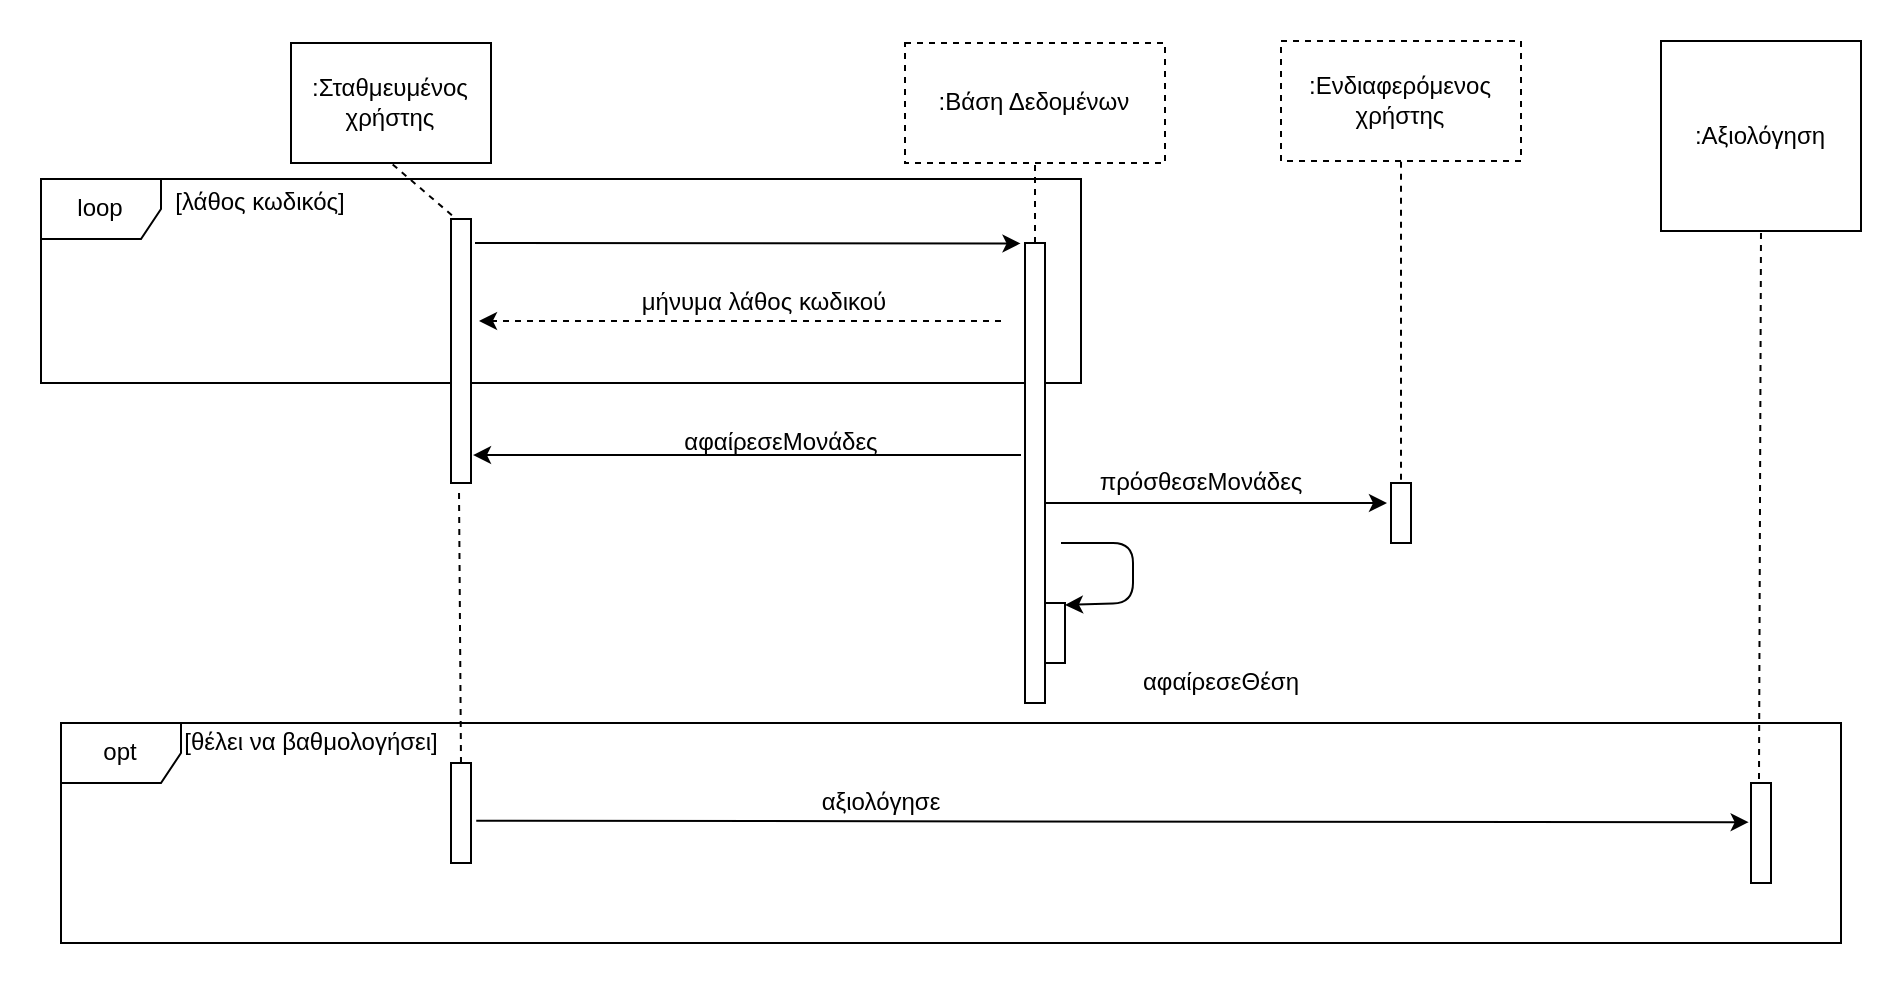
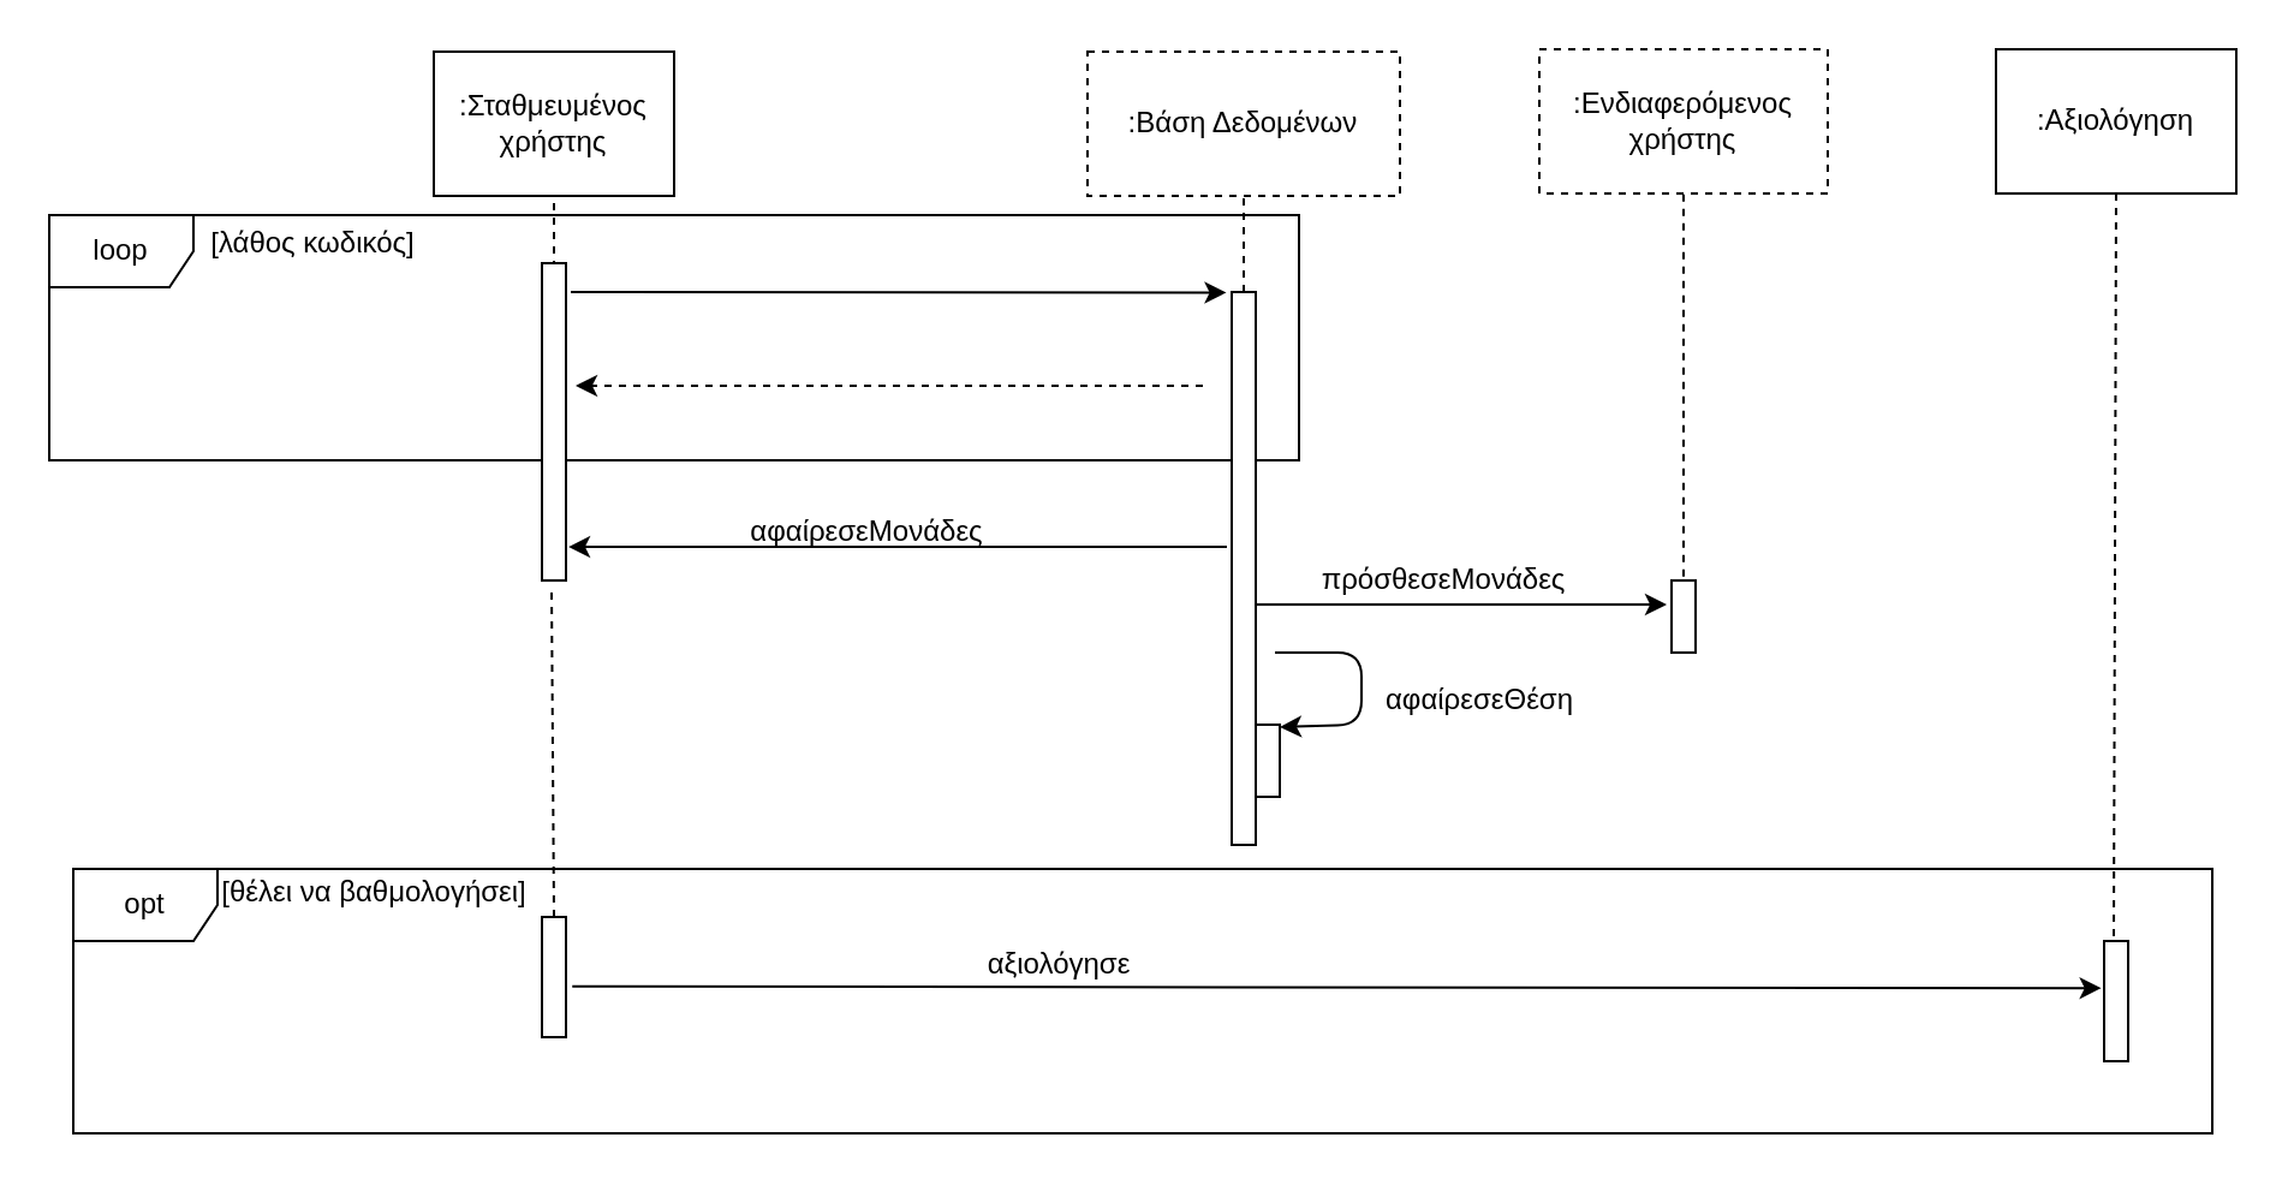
- <mxCell id="4" value=":Σταθμευμένος χρήστης" style="rounded=0;whiteSpace=wrap;html=1;" parent="1" vertex="1"><mxGeometry x="145" y="21" width="100" height="60" as="geometry" /></mxCell>
+ <mxCell id="4" value=":Σταθμευμένος χρήστης" style="rounded=0;whiteSpace=wrap;html=1;" parent="1" vertex="1"><mxGeometry x="180" y="21" width="100" height="60" as="geometry" /></mxCell>
- <mxCell id="15" value=":Αξιολόγηση" style="rounded=0;whiteSpace=wrap;html=1;" parent="1" vertex="1"><mxGeometry x="830" y="20" width="100" height="95" as="geometry" /></mxCell>
+ <mxCell id="15" value=":Αξιολόγηση" style="rounded=0;whiteSpace=wrap;html=1;" parent="1" vertex="1"><mxGeometry x="830" y="20" width="100" height="60" as="geometry" /></mxCell>
- <mxCell id="28" value="μήνυμα λάθος κωδικού" style="text;html=1;strokeColor=none;fillColor=none;align=center;verticalAlign=middle;whiteSpace=wrap;rounded=0;" vertex="1" parent="1"><mxGeometry x="312" y="141" width="140" height="20" as="geometry" /></mxCell>
- <mxCell id="11" value="αφαίρεσεΜονάδες" style="text;html=1;align=center;verticalAlign=middle;resizable=0;points=[];autosize=1;" parent="1" vertex="1"><mxGeometry x="335" y="211" width="110" height="20" as="geometry" /></mxCell>
+ <mxCell id="11" value="αφαίρεσεΜονάδες" style="text;html=1;align=center;verticalAlign=middle;resizable=0;points=[];autosize=1;" parent="1" vertex="1"><mxGeometry x="305" y="211" width="110" height="20" as="geometry" /></mxCell>
- <mxCell id="14" value="αφαίρεσεΘέση" style="text;html=1;align=center;verticalAlign=middle;resizable=0;points=[];autosize=1;" parent="1" vertex="1"><mxGeometry x="565" y="331" width="90" height="20" as="geometry" /></mxCell>
+ <mxCell id="14" value="αφαίρεσεΘέση" style="text;html=1;align=center;verticalAlign=middle;resizable=0;points=[];autosize=1;" parent="1" vertex="1"><mxGeometry x="570" y="281" width="90" height="20" as="geometry" /></mxCell>
